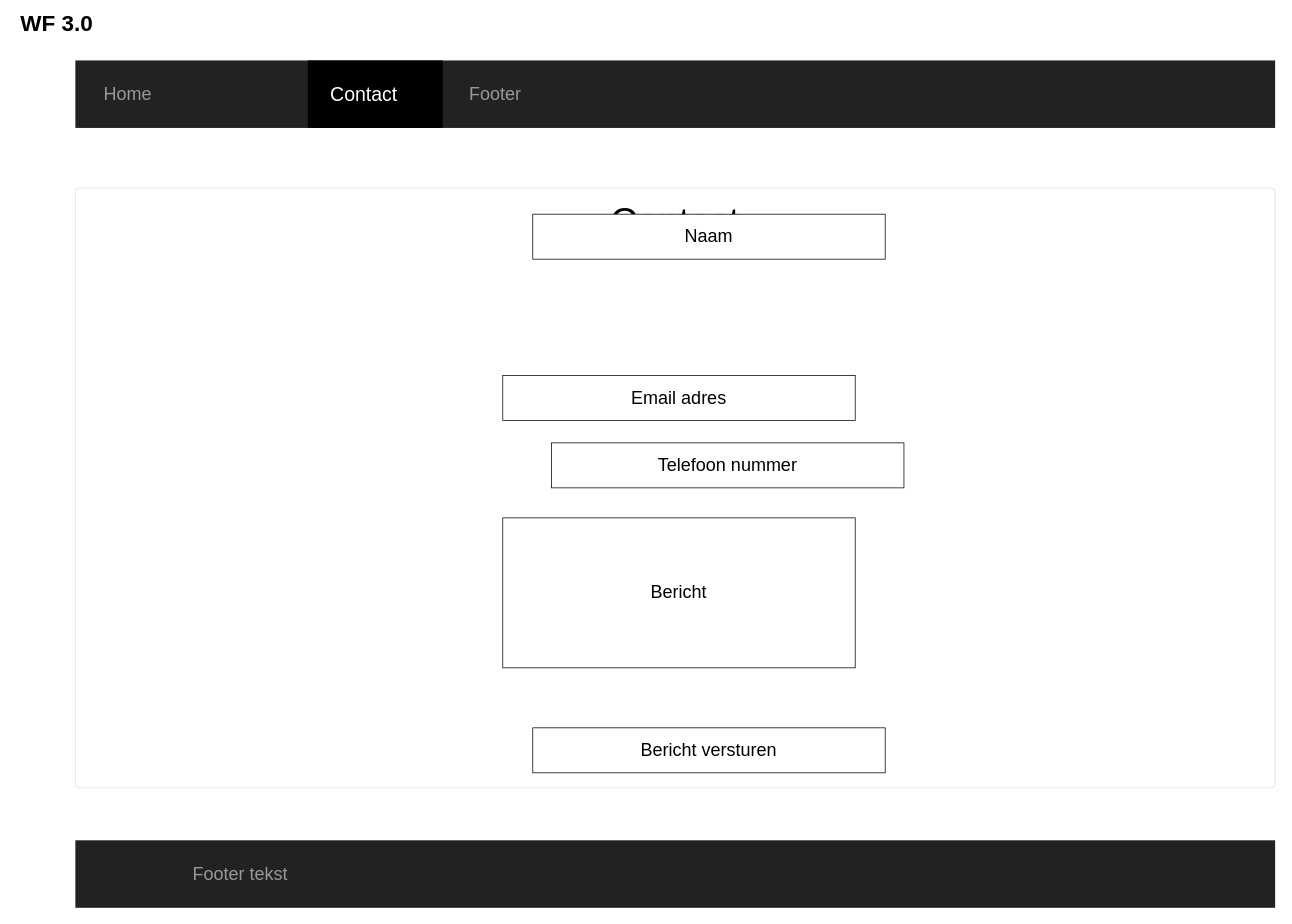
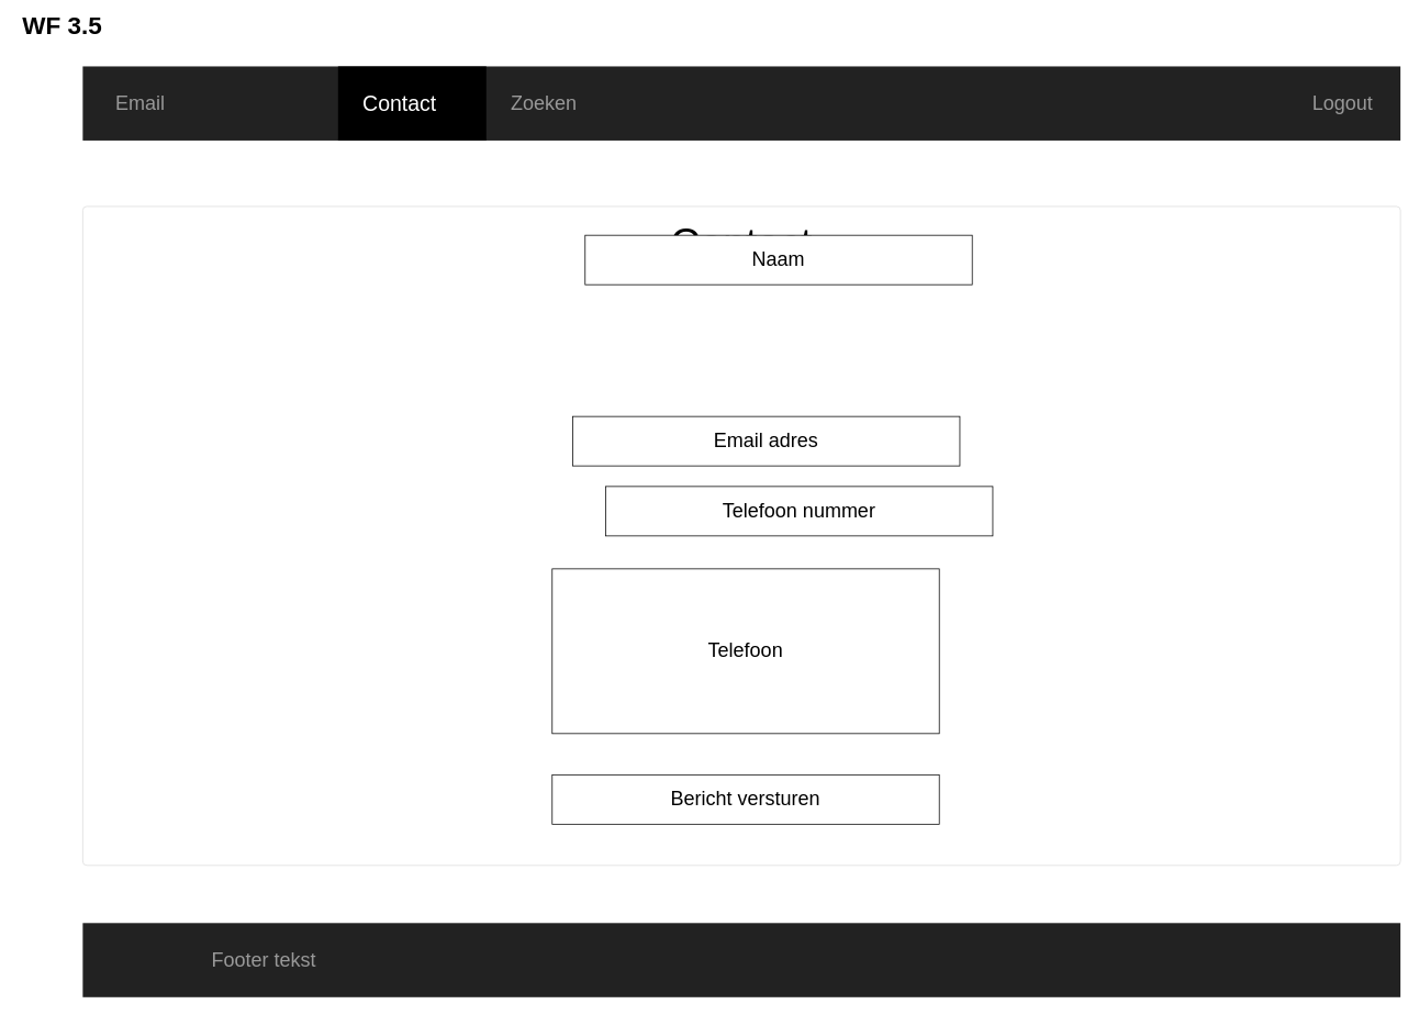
- <mxCell id="7" value="WF 3.0" style="html=1;shadow=0;dashed=0;shape=mxgraph.bootstrap.rect;strokeColor=none;fillColor=none;fontColor=#000000;align=left;spacingLeft=5;whiteSpace=wrap;rounded=0;fontStyle=1;fontSize=30;" parent="1" vertex="1"><mxGeometry y="20" width="200" height="20" as="geometry" x="20" /></mxCell>
+ <mxCell id="7" value="WF 3.5" style="html=1;shadow=0;dashed=0;shape=mxgraph.bootstrap.rect;strokeColor=none;fillColor=none;fontColor=#000000;align=left;spacingLeft=5;whiteSpace=wrap;rounded=0;fontStyle=1;fontSize=30;" parent="1" vertex="1"><mxGeometry y="20" width="200" height="20" as="geometry" x="20" /></mxCell>
- <mxCell id="6" value="Home" style="html=1;shadow=0;dashed=0;fillColor=none;strokeColor=none;shape=mxgraph.bootstrap.rect;fontColor=#999999;whiteSpace=wrap;fontSize=24;" parent="2" vertex="1"><mxGeometry x="-0.003" width="140" height="90" as="geometry" /></mxCell>
+ <mxCell id="6" value="Email" style="html=1;shadow=0;dashed=0;fillColor=none;strokeColor=none;shape=mxgraph.bootstrap.rect;fontColor=#999999;whiteSpace=wrap;fontSize=24;" parent="2" vertex="1"><mxGeometry x="-0.003" width="140" height="90" as="geometry" /></mxCell>
- <mxCell id="3" value="Footer" style="html=1;shadow=0;dashed=0;fillColor=none;strokeColor=none;shape=mxgraph.bootstrap.rect;fontColor=#999999;whiteSpace=wrap;fontSize=24;" parent="2" vertex="1"><mxGeometry x="480.014" width="160" height="90" as="geometry" /></mxCell>
+ <mxCell id="3" value="Zoeken" style="html=1;shadow=0;dashed=0;fillColor=none;strokeColor=none;shape=mxgraph.bootstrap.rect;fontColor=#999999;whiteSpace=wrap;fontSize=24;" parent="2" vertex="1"><mxGeometry x="480.014" width="160" height="90" as="geometry" /></mxCell>
+ <mxCell id="4" value="Logout" style="html=1;shadow=0;dashed=0;fillColor=none;strokeColor=none;shape=mxgraph.bootstrap.rect;fontColor=#999999;whiteSpace=wrap;fontSize=24;" parent="2" vertex="1"><mxGeometry x="1460.007" width="140" height="90" as="geometry" /></mxCell>
- <mxCell id="12" value="&lt;font style=&quot;font-size: 24px;&quot;&gt;Email adres&lt;/font&gt;" style="rounded=0;whiteSpace=wrap;html=1;" parent="1" vertex="1"><mxGeometry x="670" y="500" width="470" height="60" as="geometry" /></mxCell>
+ <mxCell id="12" value="&lt;font style=&quot;font-size: 24px;&quot;&gt;Email adres&lt;/font&gt;" style="rounded=0;whiteSpace=wrap;html=1;" parent="1" vertex="1"><mxGeometry x="695" y="505" width="470" height="60" as="geometry" /></mxCell>
- <mxCell id="14" value="&lt;font style=&quot;font-size: 24px;&quot;&gt;Bericht&lt;/font&gt;" style="rounded=0;whiteSpace=wrap;html=1;" parent="1" vertex="1"><mxGeometry x="670" y="690" width="470" height="200" as="geometry" /></mxCell>
+ <mxCell id="14" value="&lt;font style=&quot;font-size: 24px;&quot;&gt;Telefoon&lt;/font&gt;" style="rounded=0;whiteSpace=wrap;html=1;" parent="1" vertex="1"><mxGeometry x="670" y="690" width="470" height="200" as="geometry" /></mxCell>
- <mxCell id="15" value="&lt;font style=&quot;font-size: 24px;&quot;&gt;Bericht versturen&lt;/font&gt;" style="rounded=0;whiteSpace=wrap;html=1;" parent="1" vertex="1"><mxGeometry x="710" y="970" width="470" height="60" as="geometry" /></mxCell>
+ <mxCell id="15" value="&lt;font style=&quot;font-size: 24px;&quot;&gt;Bericht versturen&lt;/font&gt;" style="rounded=0;whiteSpace=wrap;html=1;" parent="1" vertex="1"><mxGeometry x="670" y="940" width="470" height="60" as="geometry" /></mxCell>
